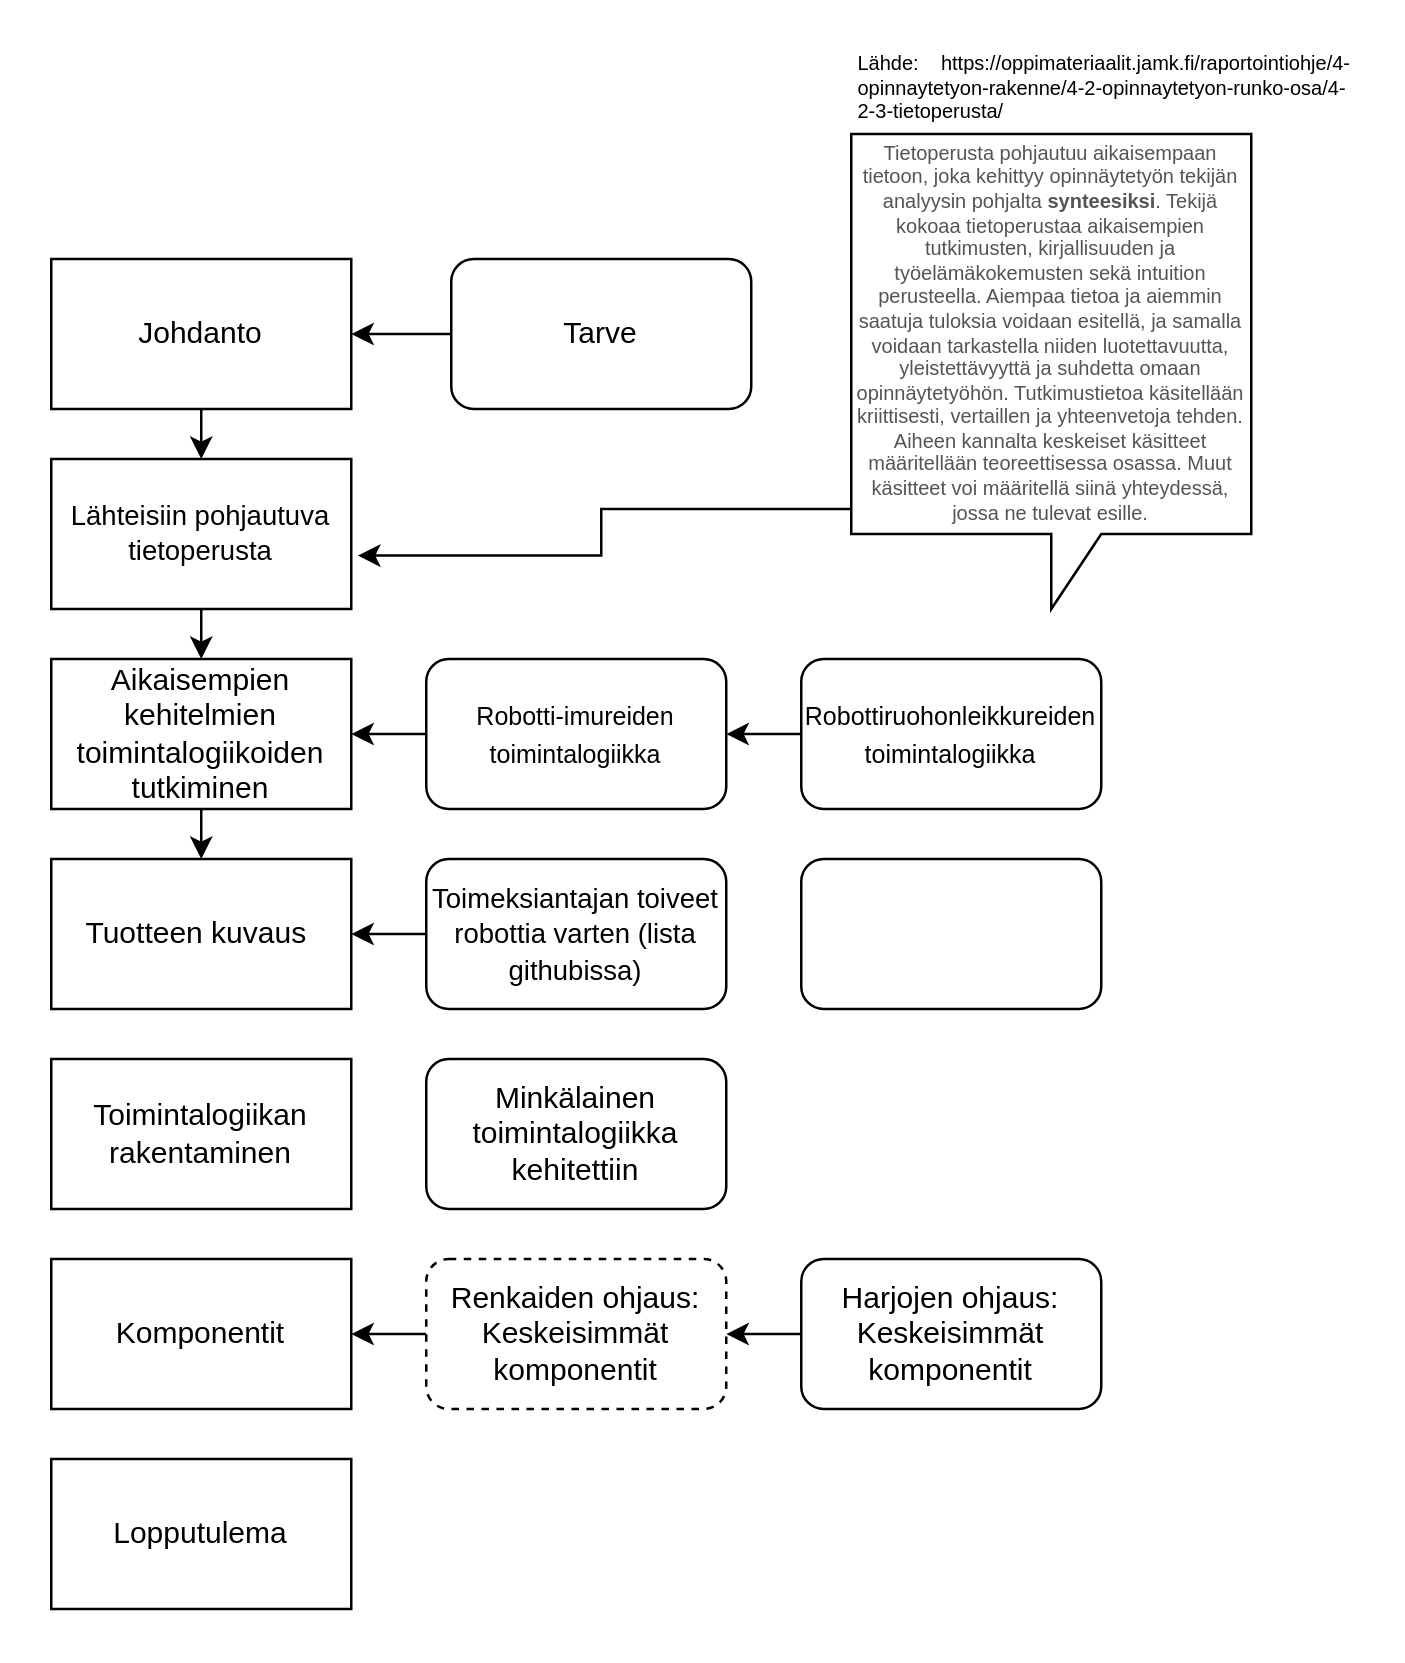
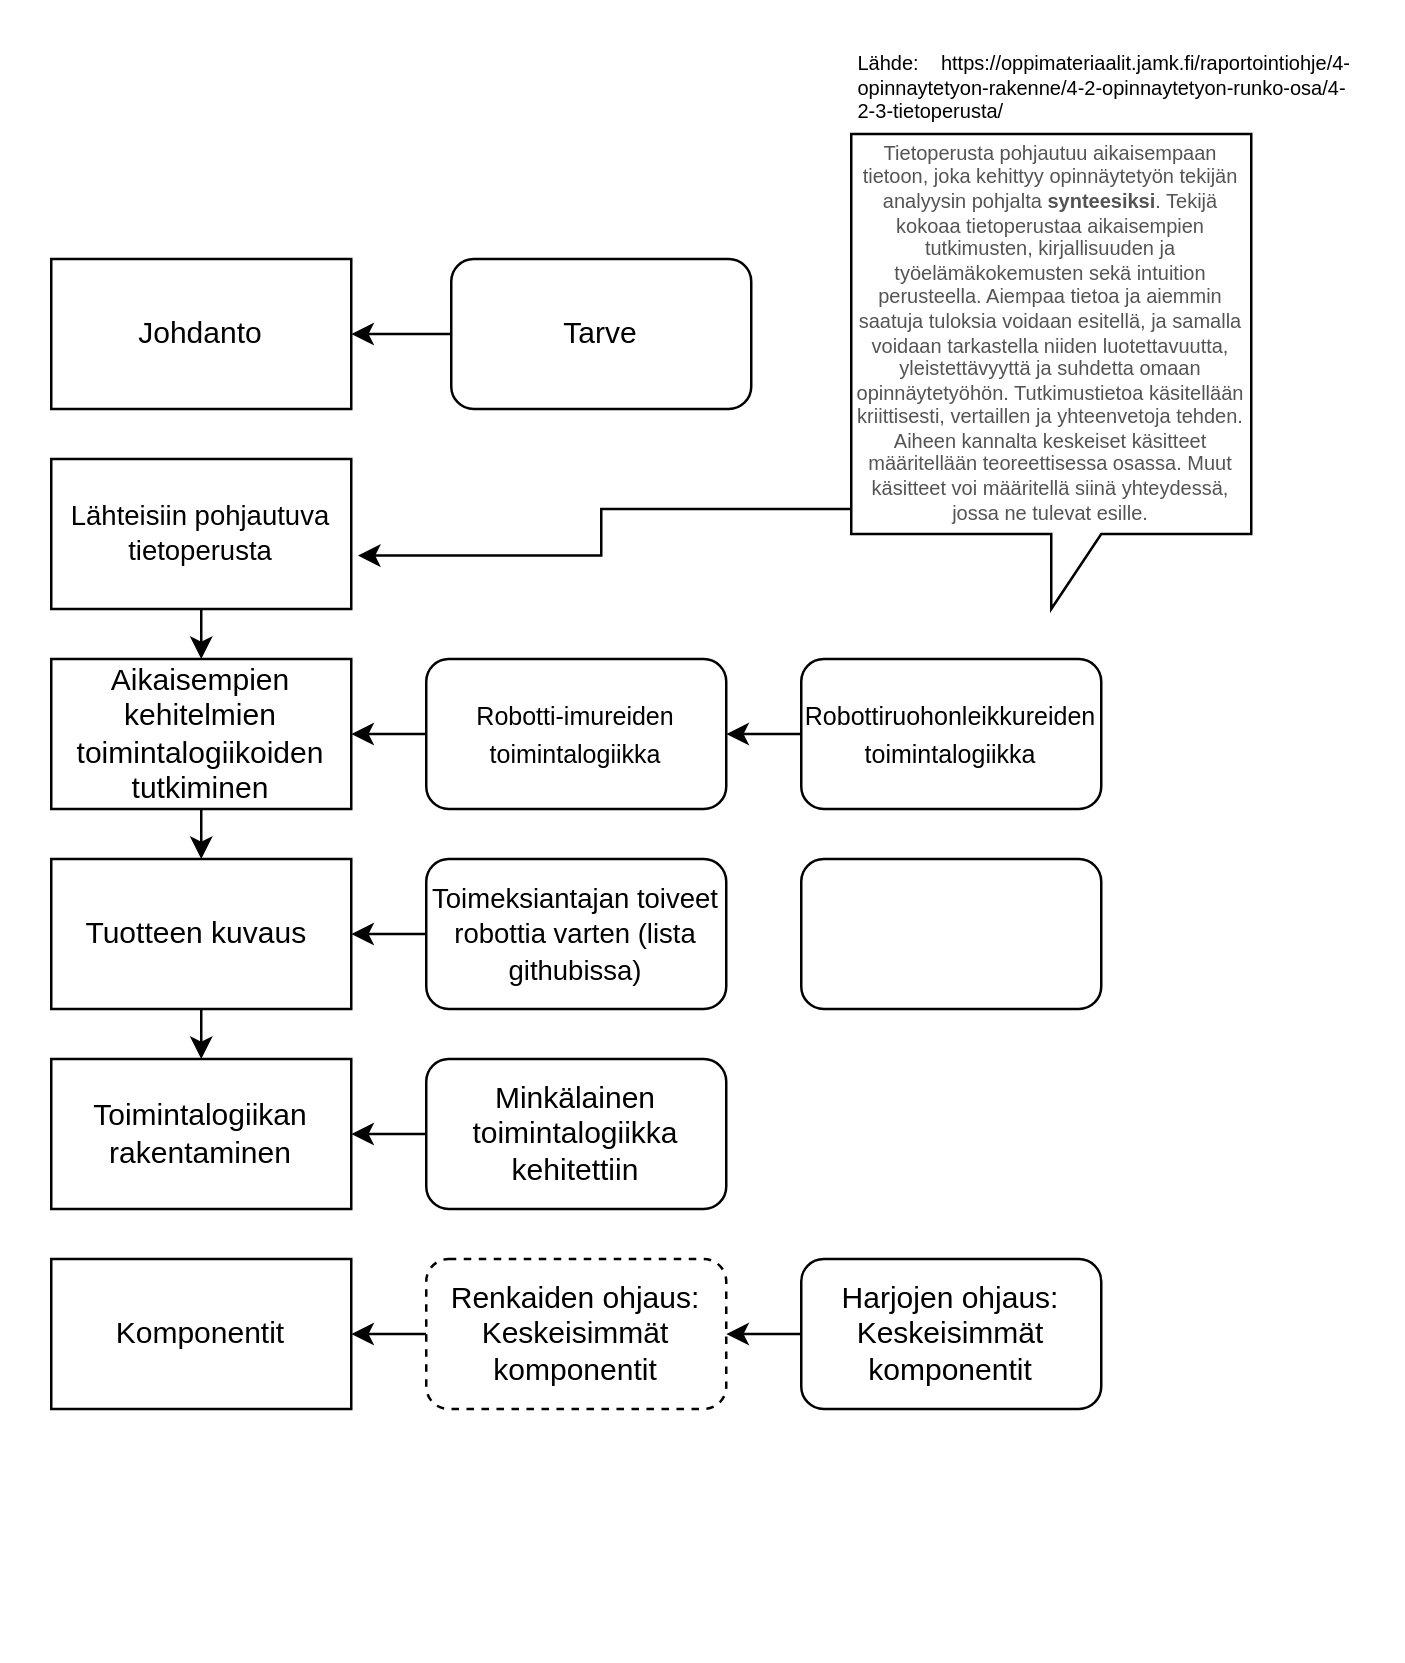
- <mxCell id="2" style="edgeStyle=orthogonalEdgeStyle;rounded=0;orthogonalLoop=1;jettySize=auto;html=1;exitX=0.5;exitY=1;exitDx=0;exitDy=0;entryX=0.5;entryY=0;entryDx=0;entryDy=0;fontSize=11;" edge="1" parent="1" source="3" target="27"><mxGeometry relative="1" as="geometry" /></mxCell>
+ <mxCell id="21" style="edgeStyle=orthogonalEdgeStyle;rounded=0;orthogonalLoop=1;jettySize=auto;html=1;exitX=0.5;exitY=1;exitDx=0;exitDy=0;entryX=0.5;entryY=0;entryDx=0;entryDy=0;fontSize=12;" edge="1" parent="1" source="22" target="4"><mxGeometry relative="1" as="geometry" /></mxCell>
+ <mxCell id="12" style="edgeStyle=orthogonalEdgeStyle;rounded=0;orthogonalLoop=1;jettySize=auto;html=1;exitX=0;exitY=0.5;exitDx=0;exitDy=0;entryX=1;entryY=0.5;entryDx=0;entryDy=0;" parent="1" source="13" target="4" edge="1"><mxGeometry relative="1" as="geometry" /></mxCell>
- <mxCell id="16" value="Lopputulema" style="rounded=0;whiteSpace=wrap;html=1;" parent="1" vertex="1"><mxGeometry x="20" y="583" width="120" height="60" as="geometry" /></mxCell>
